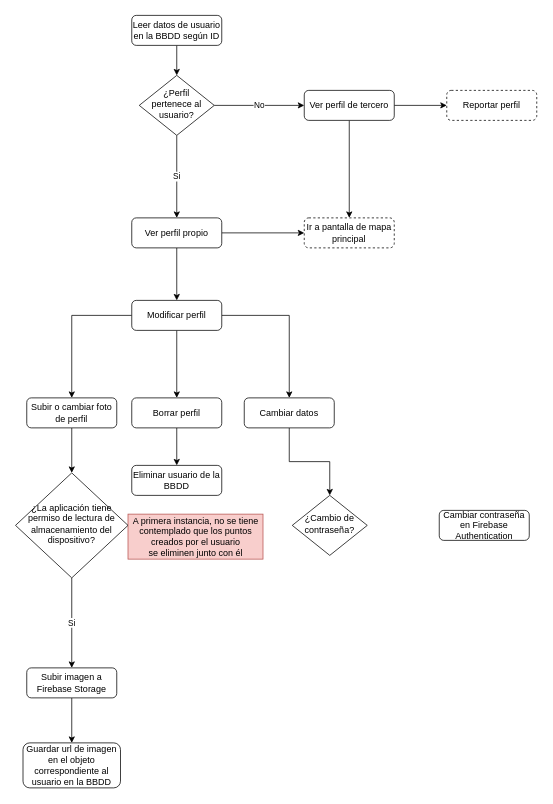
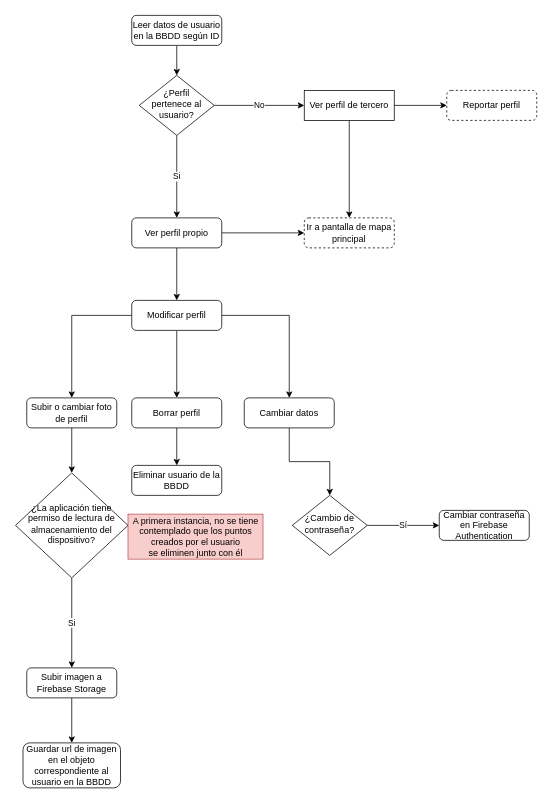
- <mxCell id="7" value="Ver perfil de tercero&lt;br&gt;" style="rounded=1;whiteSpace=wrap;html=1;fontSize=12;glass=0;strokeWidth=1;shadow=0;" vertex="1" parent="1"><mxGeometry x="405" y="120" width="120" height="40" as="geometry" /></mxCell>
+ <mxCell id="7" value="Ver perfil de tercero&lt;br&gt;" style="whiteSpace=wrap;html=1;fontSize=12;glass=0;strokeWidth=1;shadow=0;rounded=0;" vertex="1" parent="1"><mxGeometry x="405" y="120" width="120" height="40" as="geometry" /></mxCell>
+ <mxCell id="32" value="Sí" style="edgeStyle=orthogonalEdgeStyle;rounded=0;orthogonalLoop=1;jettySize=auto;html=1;entryX=0;entryY=0.5;entryDx=0;entryDy=0;" edge="1" parent="1" source="33" target="34"><mxGeometry relative="1" as="geometry" /></mxCell>
